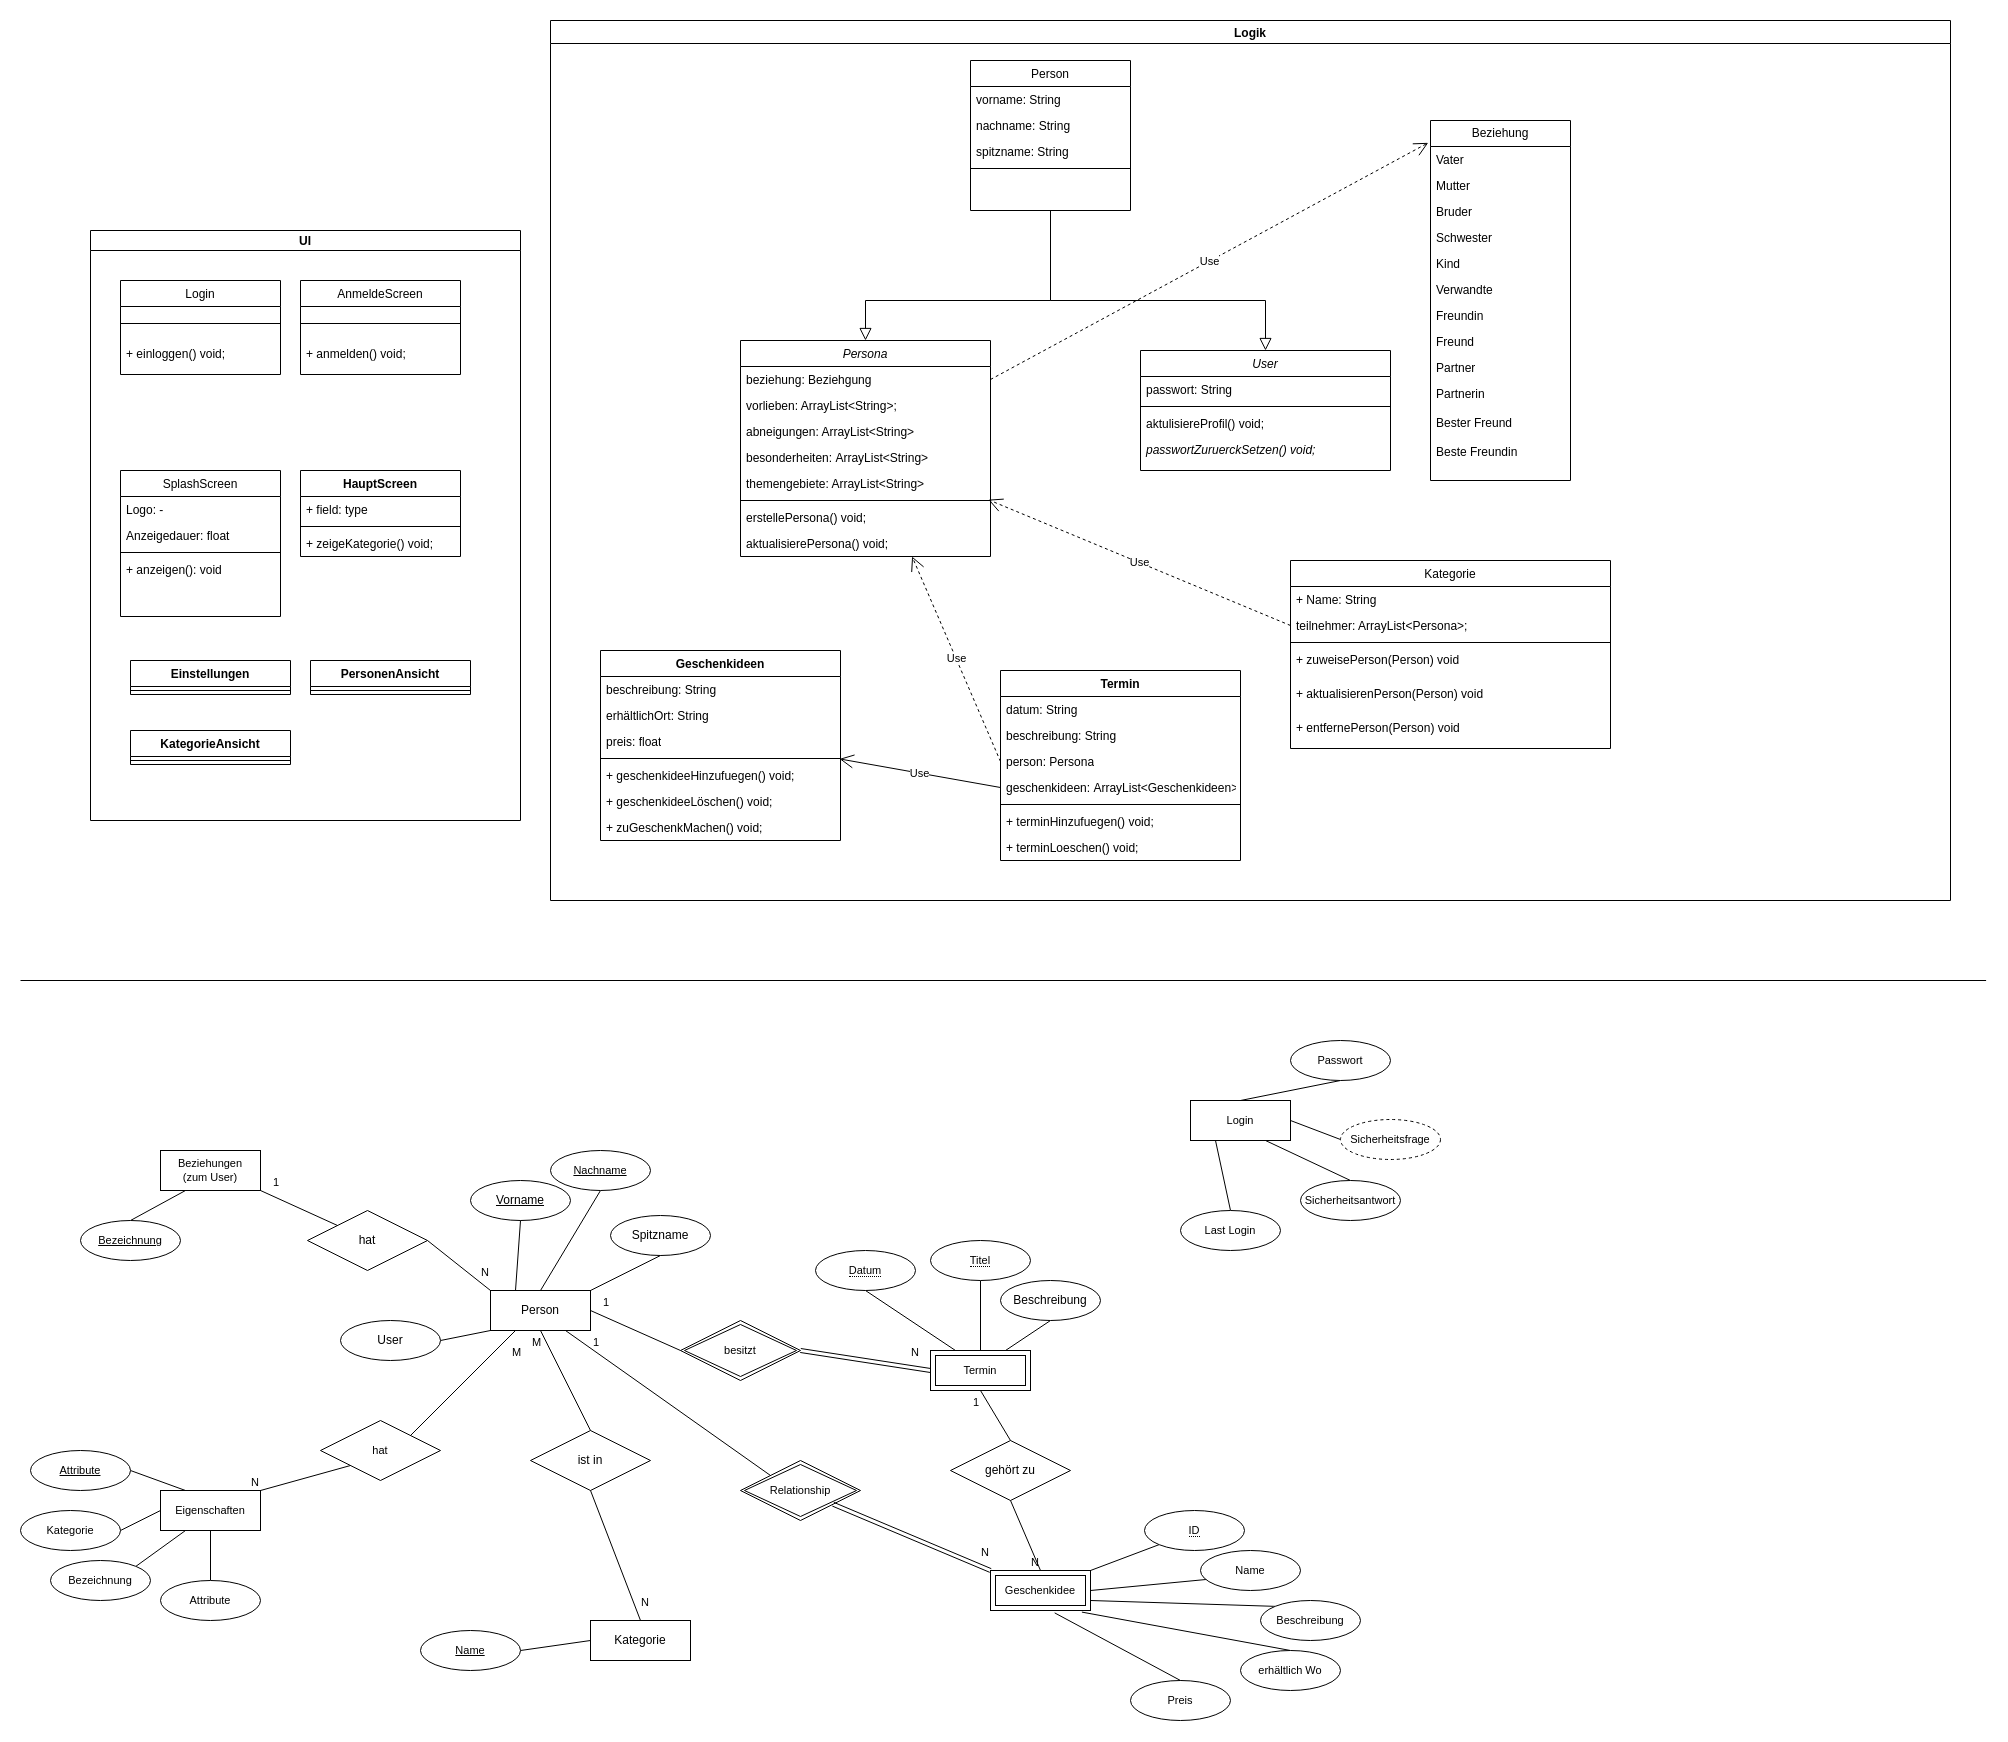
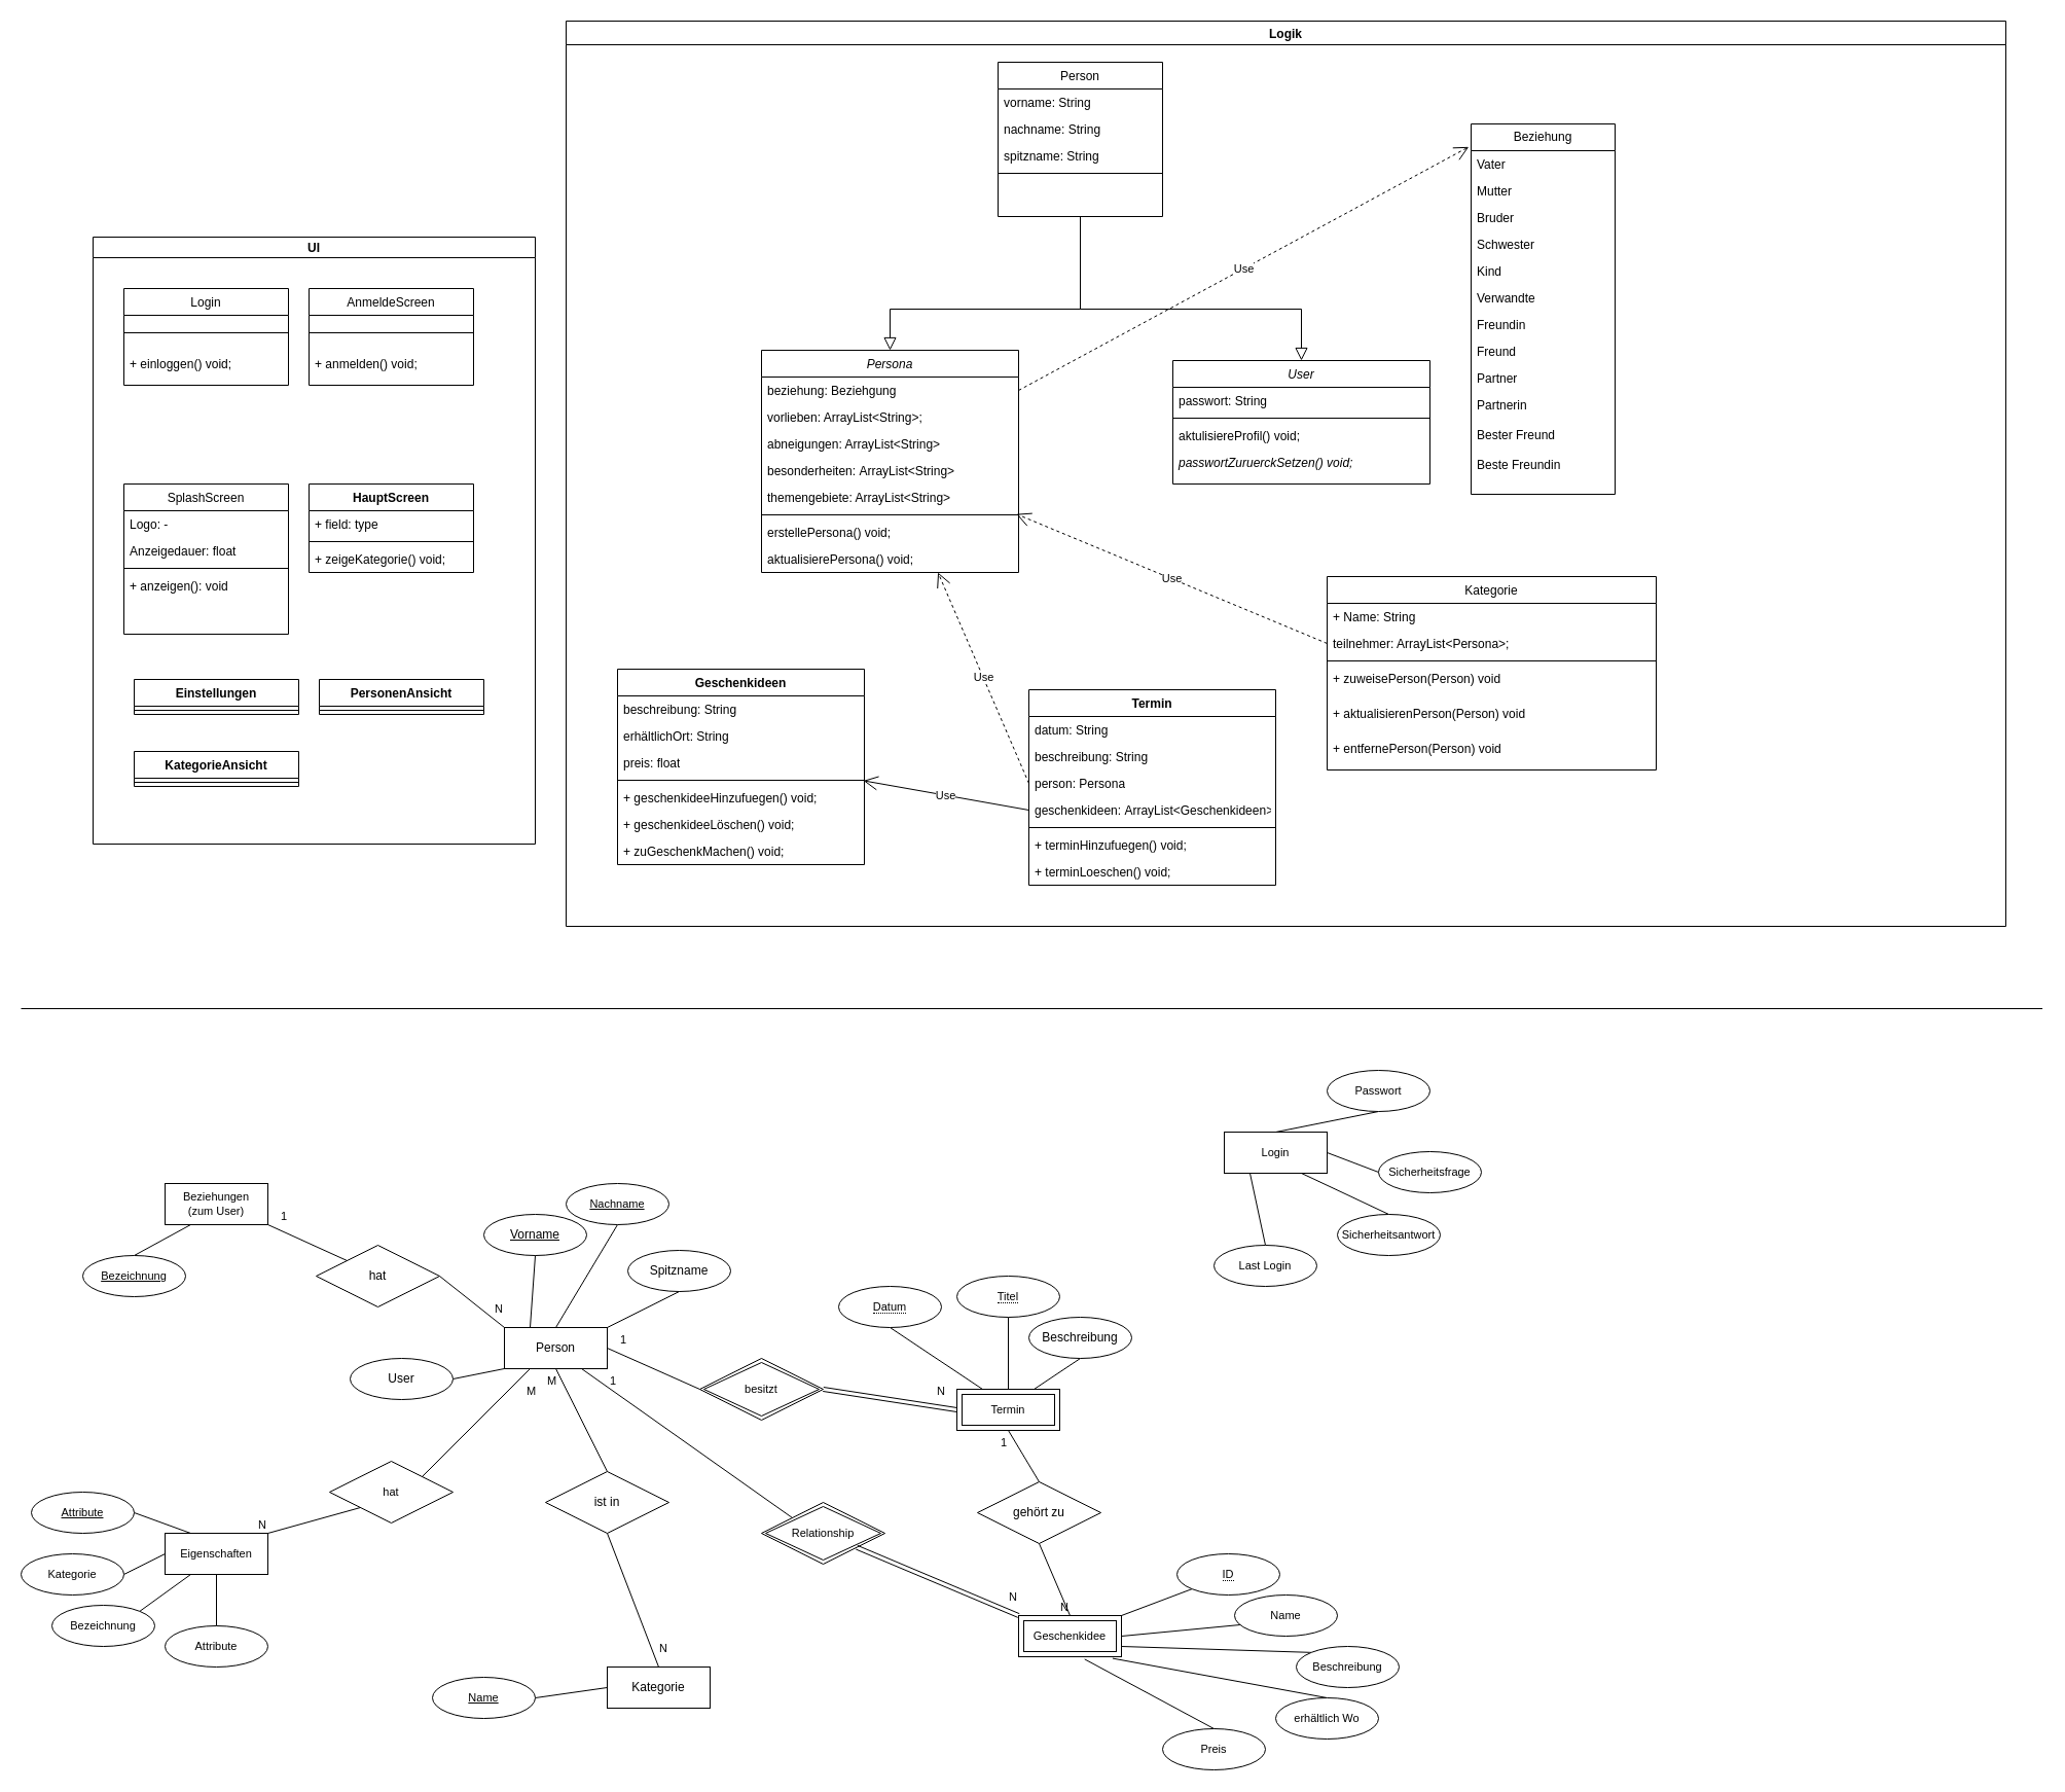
- <mxCell id="134" value="Sicherheitsfrage" style="ellipse;whiteSpace=wrap;html=1;align=center;fontFamily=Helvetica;fontSize=11;fontColor=default;dashed=1;" vertex="1" parent="1"><mxGeometry x="1340" y="1119" width="100" height="40" as="geometry" /></mxCell>
+ <mxCell id="134" value="Sicherheitsfrage" style="ellipse;whiteSpace=wrap;html=1;align=center;fontFamily=Helvetica;fontSize=11;fontColor=default;" vertex="1" parent="1"><mxGeometry x="1340" y="1119" width="100" height="40" as="geometry" /></mxCell>
